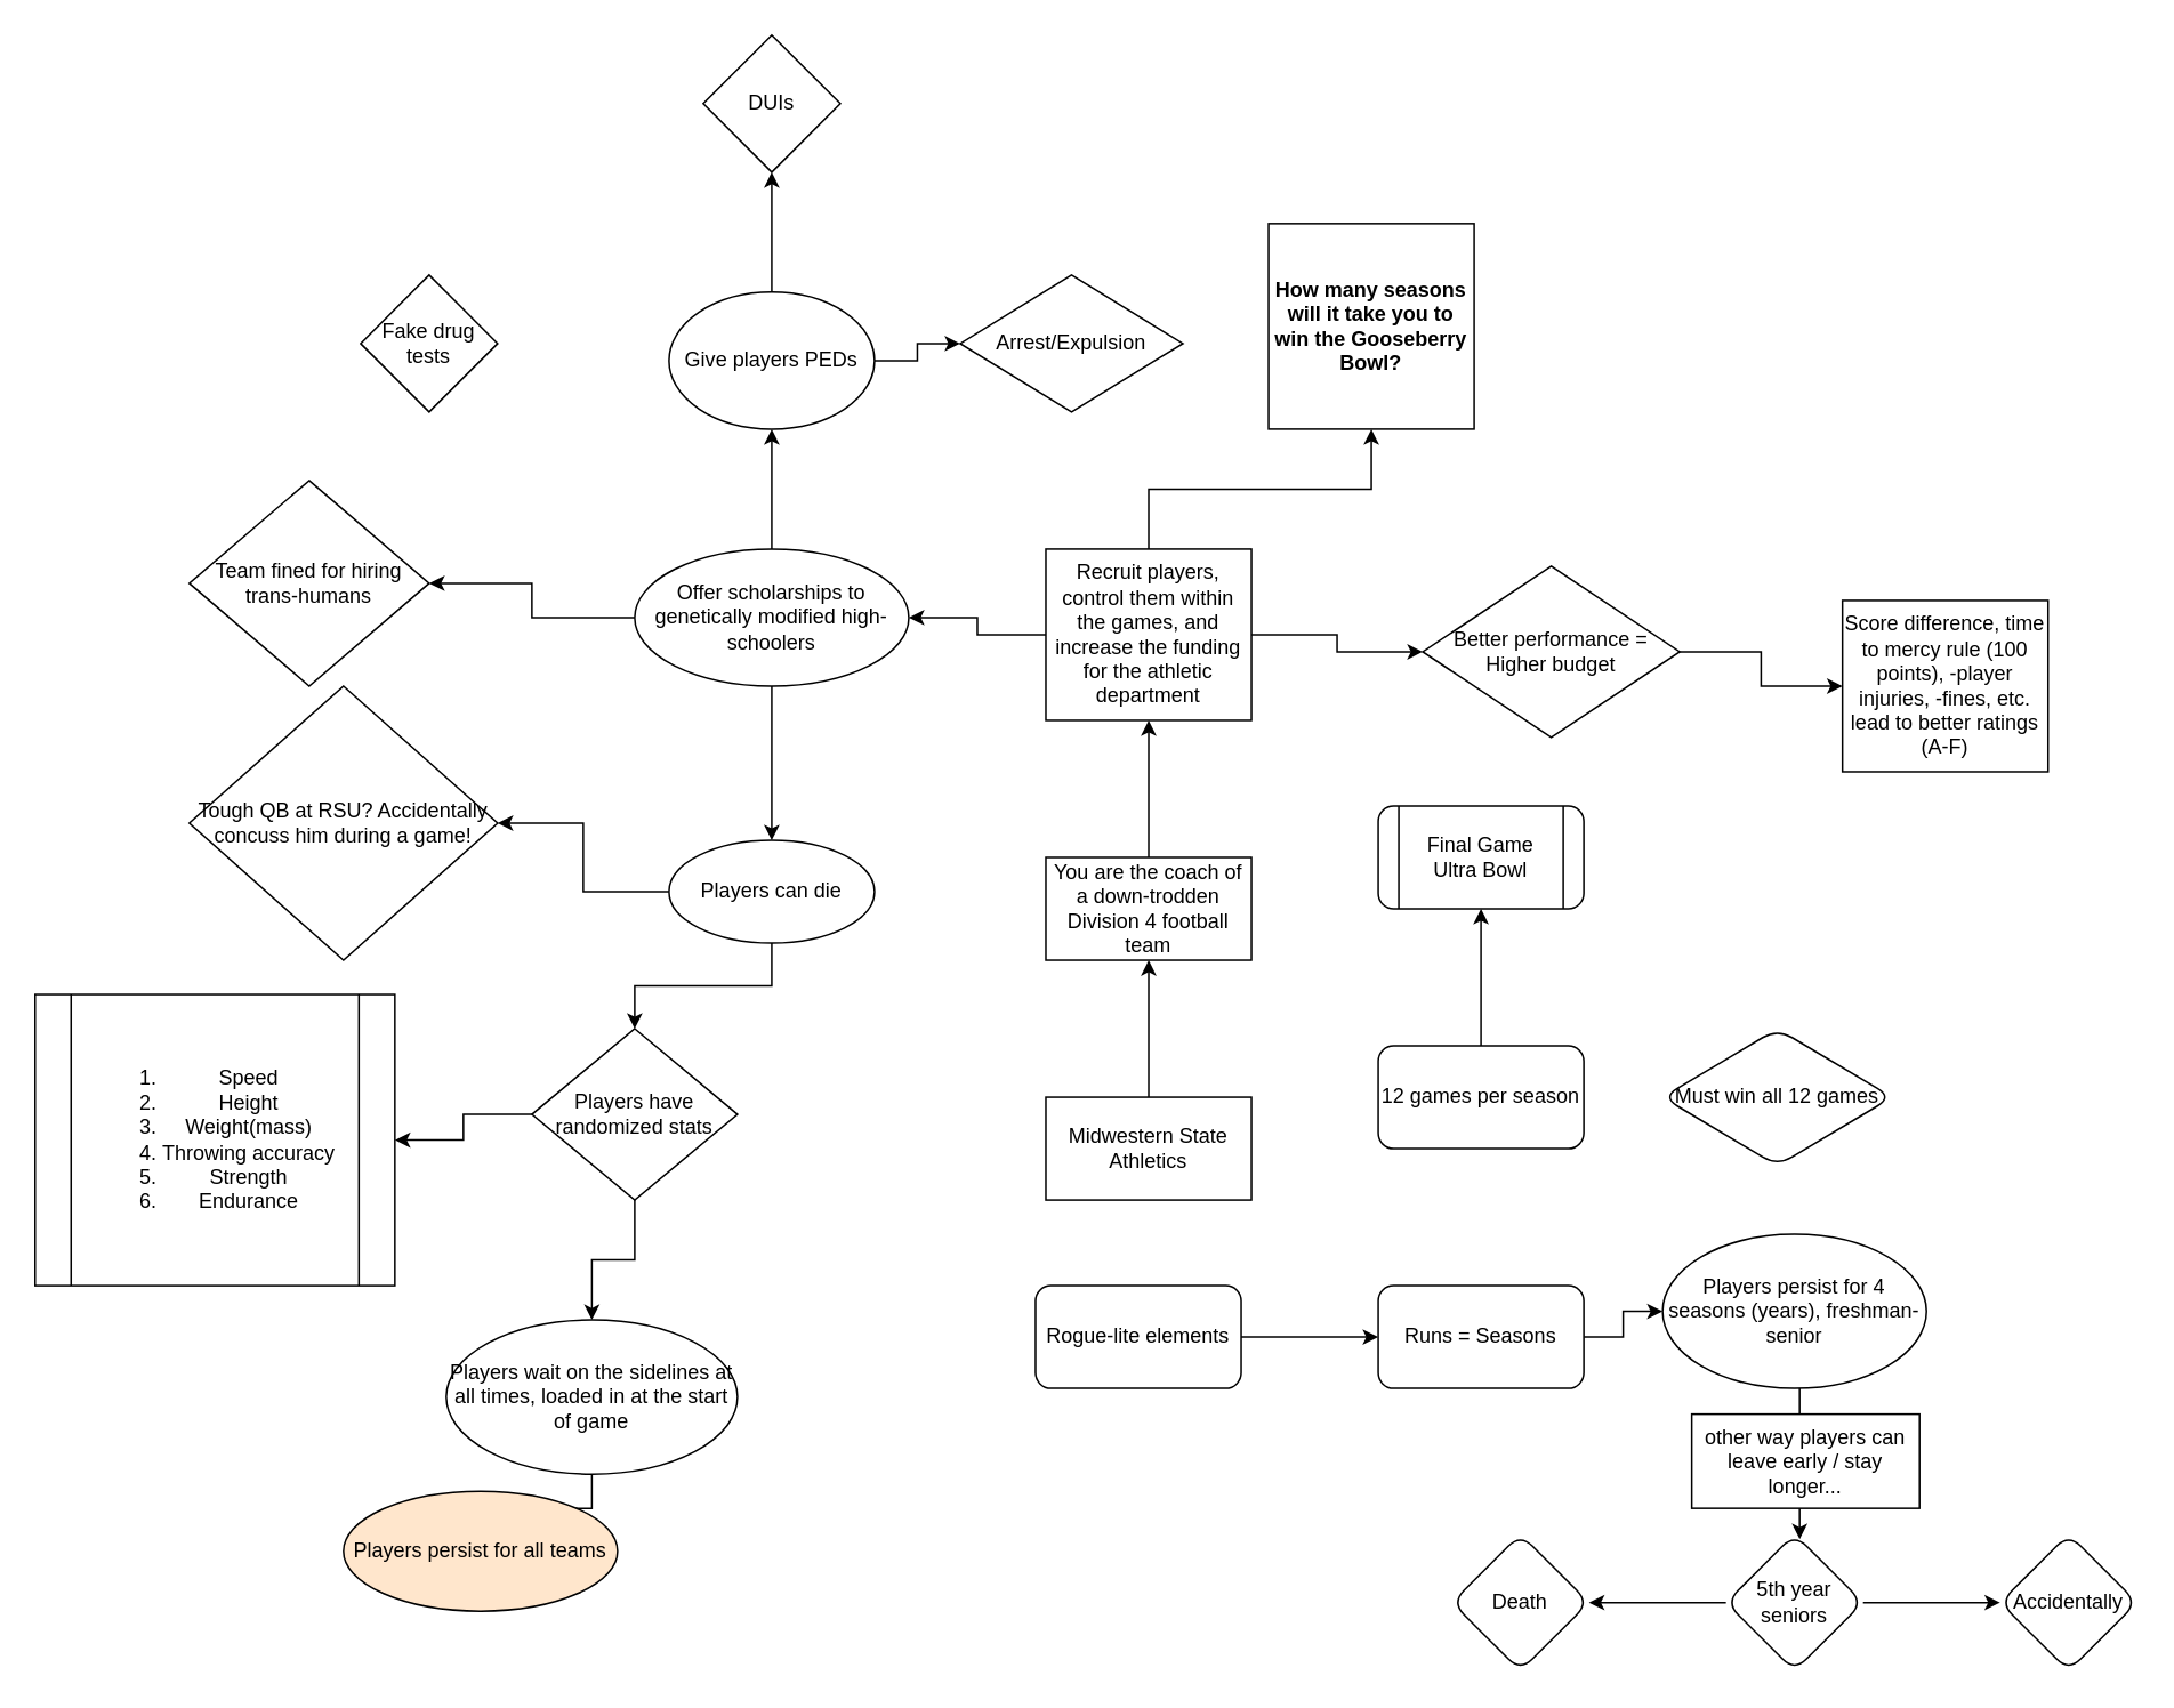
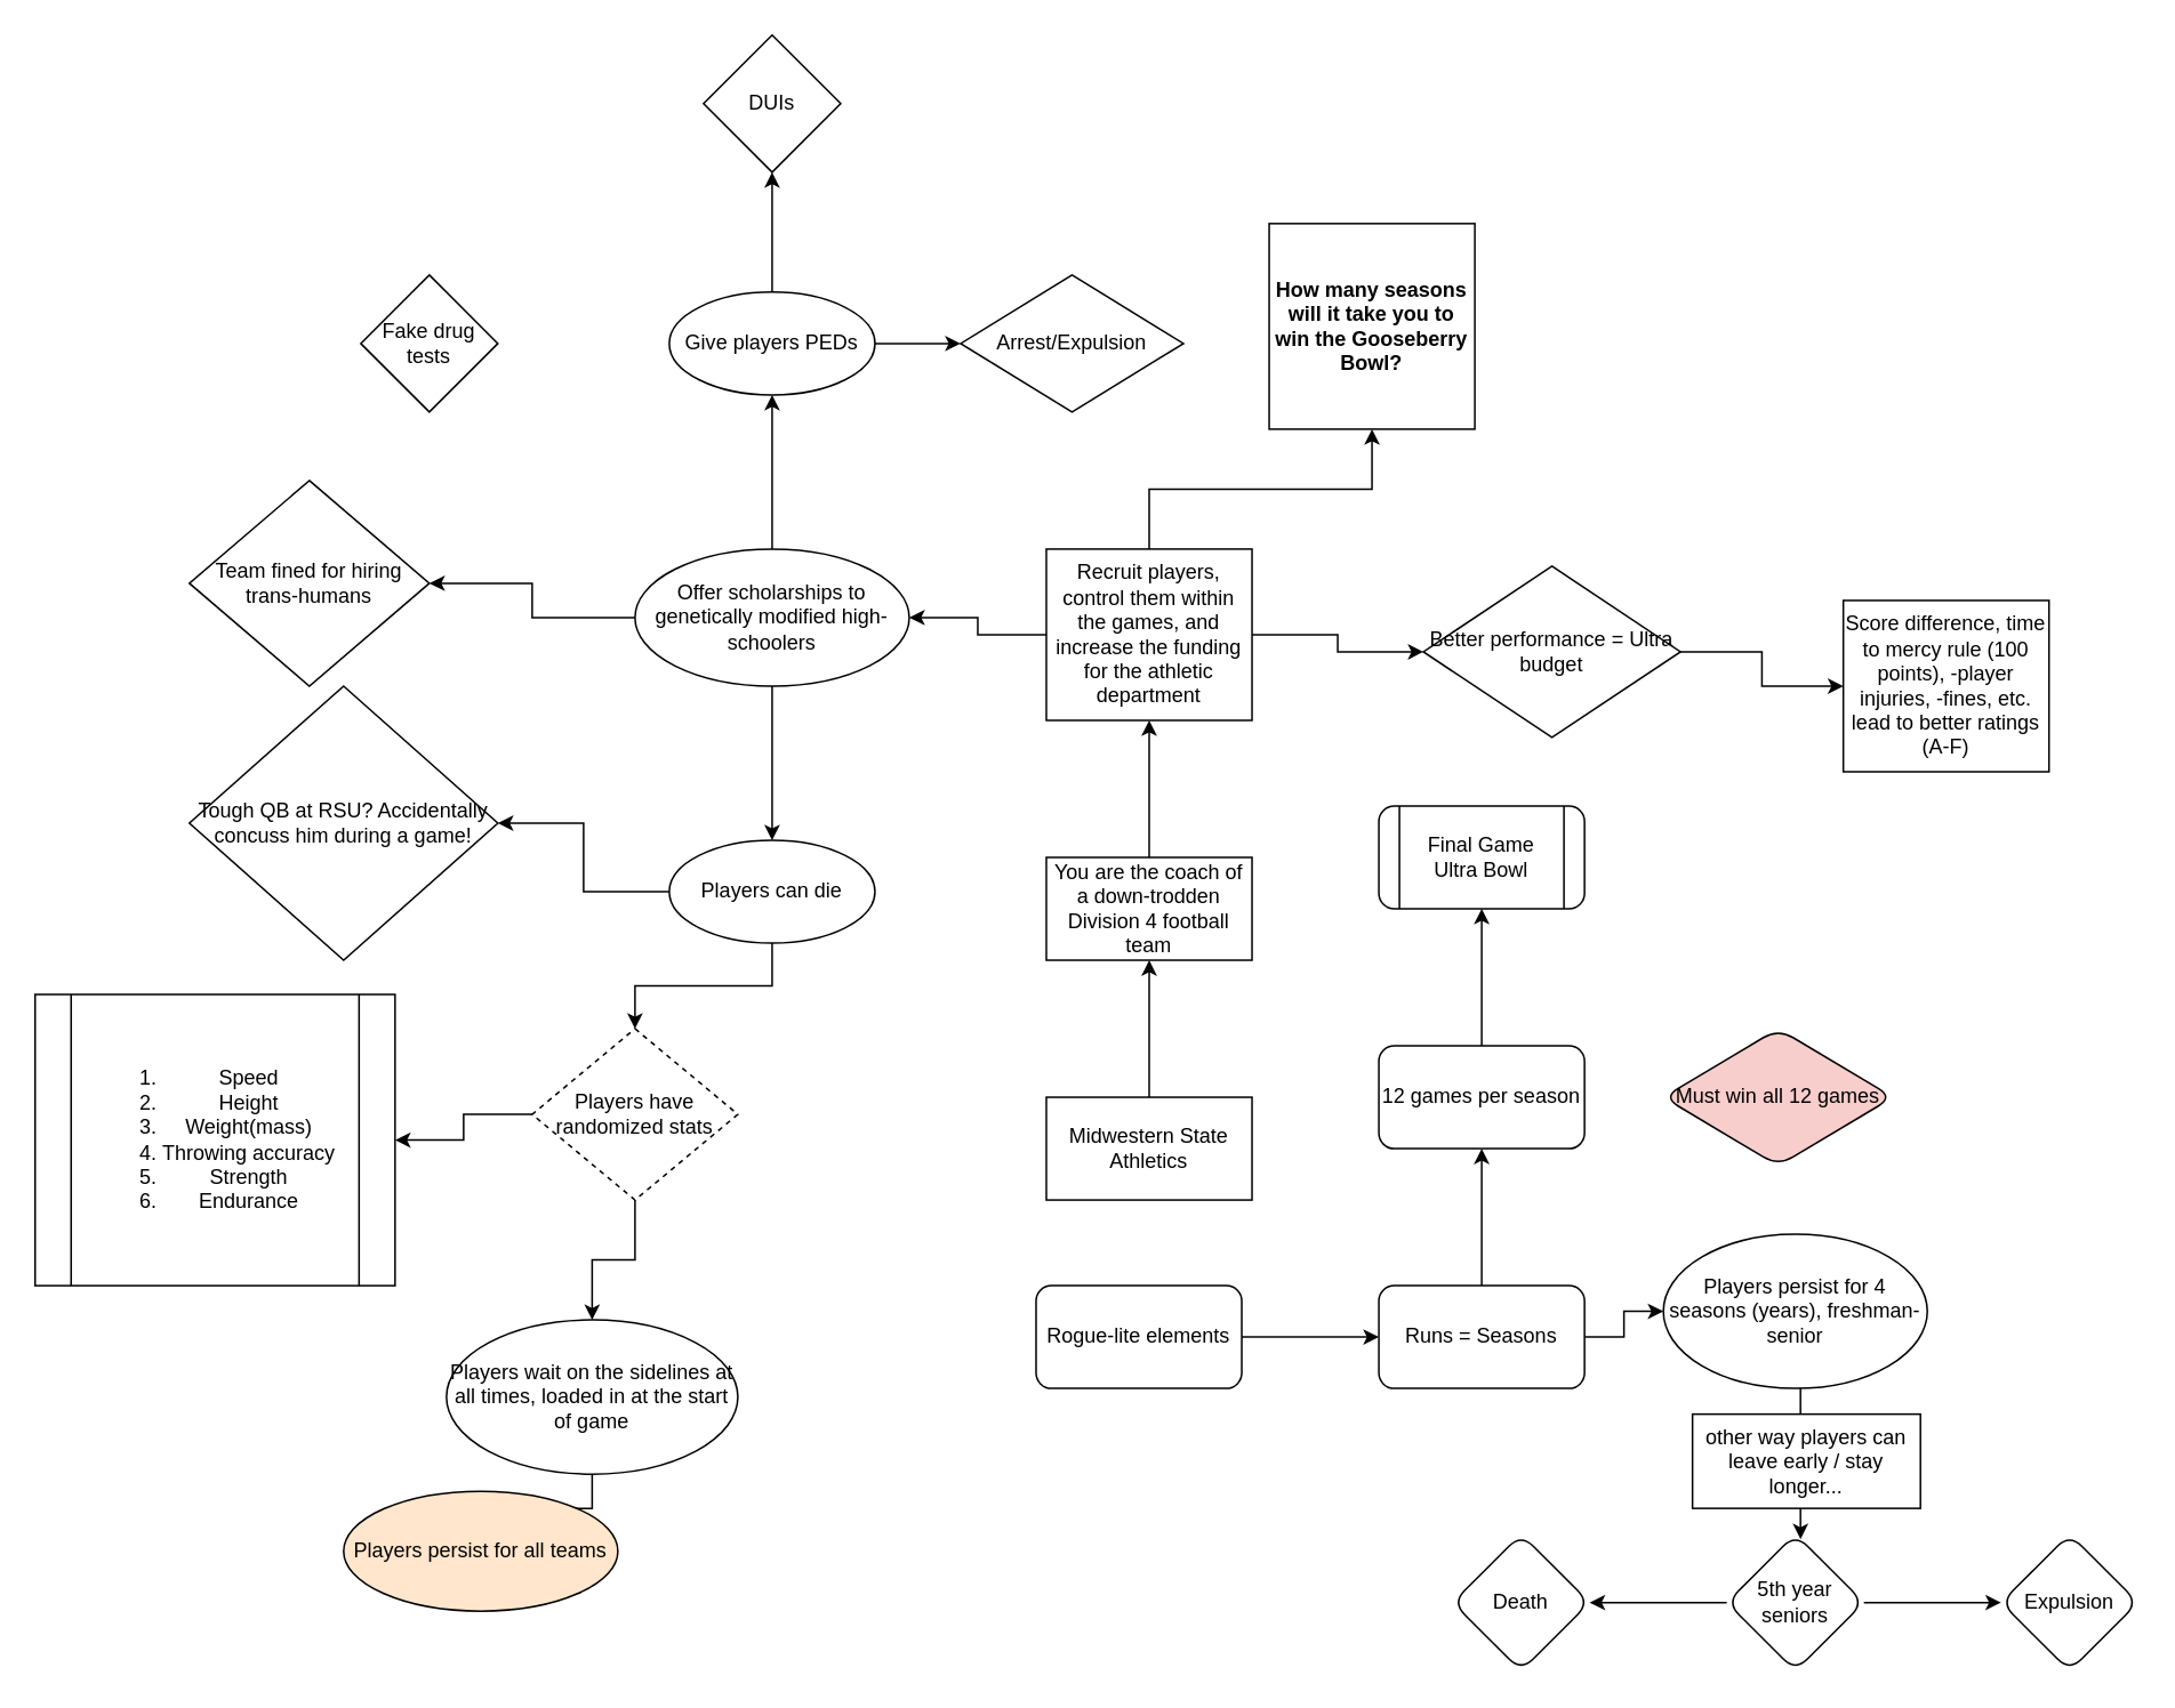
- <mxCell id="36" value="Give players PEDs" style="ellipse;whiteSpace=wrap;html=1;rounded=0;" vertex="1" parent="1"><mxGeometry x="390" y="170" width="120" height="80" as="geometry" /></mxCell>
+ <mxCell id="36" value="Give players PEDs" style="ellipse;whiteSpace=wrap;html=1;rounded=0;" vertex="1" parent="1"><mxGeometry x="390" y="170" width="120" height="60" as="geometry" /></mxCell>
- <mxCell id="28" value="Better performance = Higher budget" style="rhombus;whiteSpace=wrap;html=1;rounded=0;" vertex="1" parent="1"><mxGeometry x="830" y="330" width="150" height="100" as="geometry" /></mxCell>
+ <mxCell id="28" value="Better performance = Ultra budget" style="rhombus;whiteSpace=wrap;html=1;rounded=0;" vertex="1" parent="1"><mxGeometry x="830" y="330" width="150" height="100" as="geometry" /></mxCell>
- <mxCell id="20" value="Must win all 12 games" style="rhombus;whiteSpace=wrap;html=1;rounded=1;" vertex="1" parent="1"><mxGeometry x="970" y="600" width="134" height="80" as="geometry" /></mxCell>
+ <mxCell id="20" value="Must win all 12 games" style="rhombus;whiteSpace=wrap;html=1;rounded=1;fillColor=#f8cecc;" vertex="1" parent="1"><mxGeometry x="970" y="600" width="134" height="80" as="geometry" /></mxCell>
- <mxCell id="47" value="Players have randomized stats" style="rhombus;whiteSpace=wrap;html=1;rounded=0;" vertex="1" parent="1"><mxGeometry x="310" y="600" width="120" height="100" as="geometry" /></mxCell>
+ <mxCell id="47" value="Players have randomized stats" style="rhombus;whiteSpace=wrap;html=1;rounded=0;dashed=1;" vertex="1" parent="1"><mxGeometry x="310" y="600" width="120" height="100" as="geometry" /></mxCell>
+ <mxCell id="7" value="" style="edgeStyle=orthogonalEdgeStyle;rounded=0;orthogonalLoop=1;jettySize=auto;html=1;" edge="1" parent="1" source="8" target="18"><mxGeometry relative="1" as="geometry" /></mxCell>
- <mxCell id="14" value="Accidentally" style="rhombus;whiteSpace=wrap;html=1;rounded=1;" vertex="1" parent="1"><mxGeometry x="1167" y="895" width="80" height="80" as="geometry" /></mxCell>
+ <mxCell id="14" value="Expulsion" style="rhombus;whiteSpace=wrap;html=1;rounded=1;" vertex="1" parent="1"><mxGeometry x="1167" y="895" width="80" height="80" as="geometry" /></mxCell>
